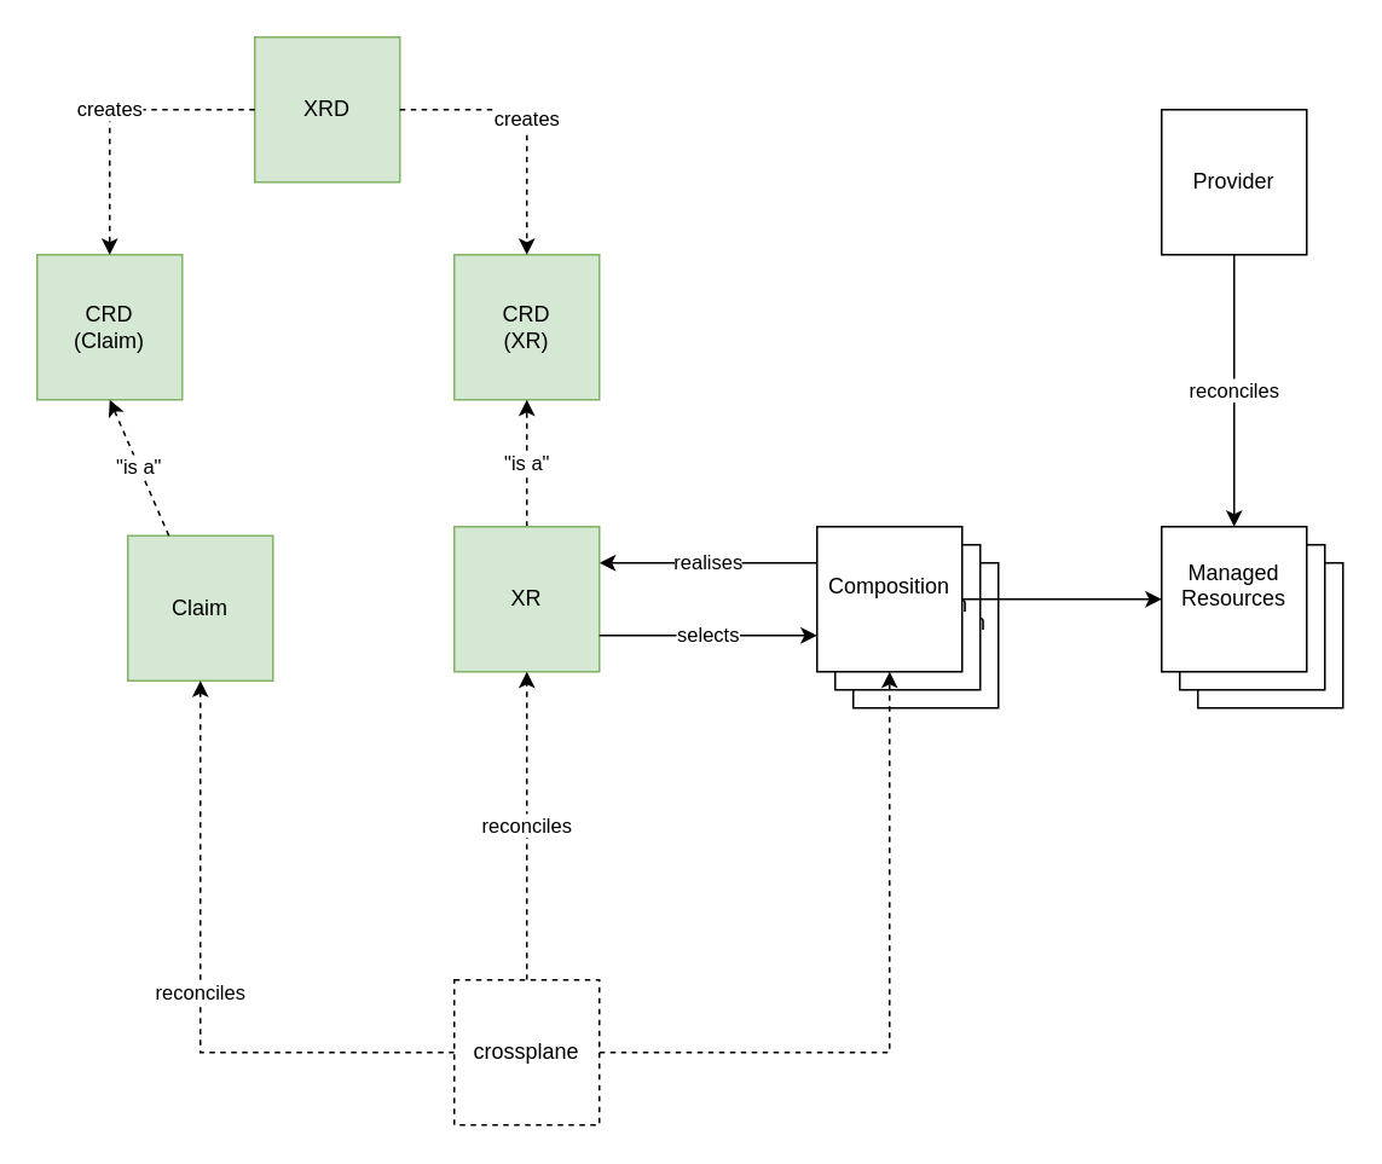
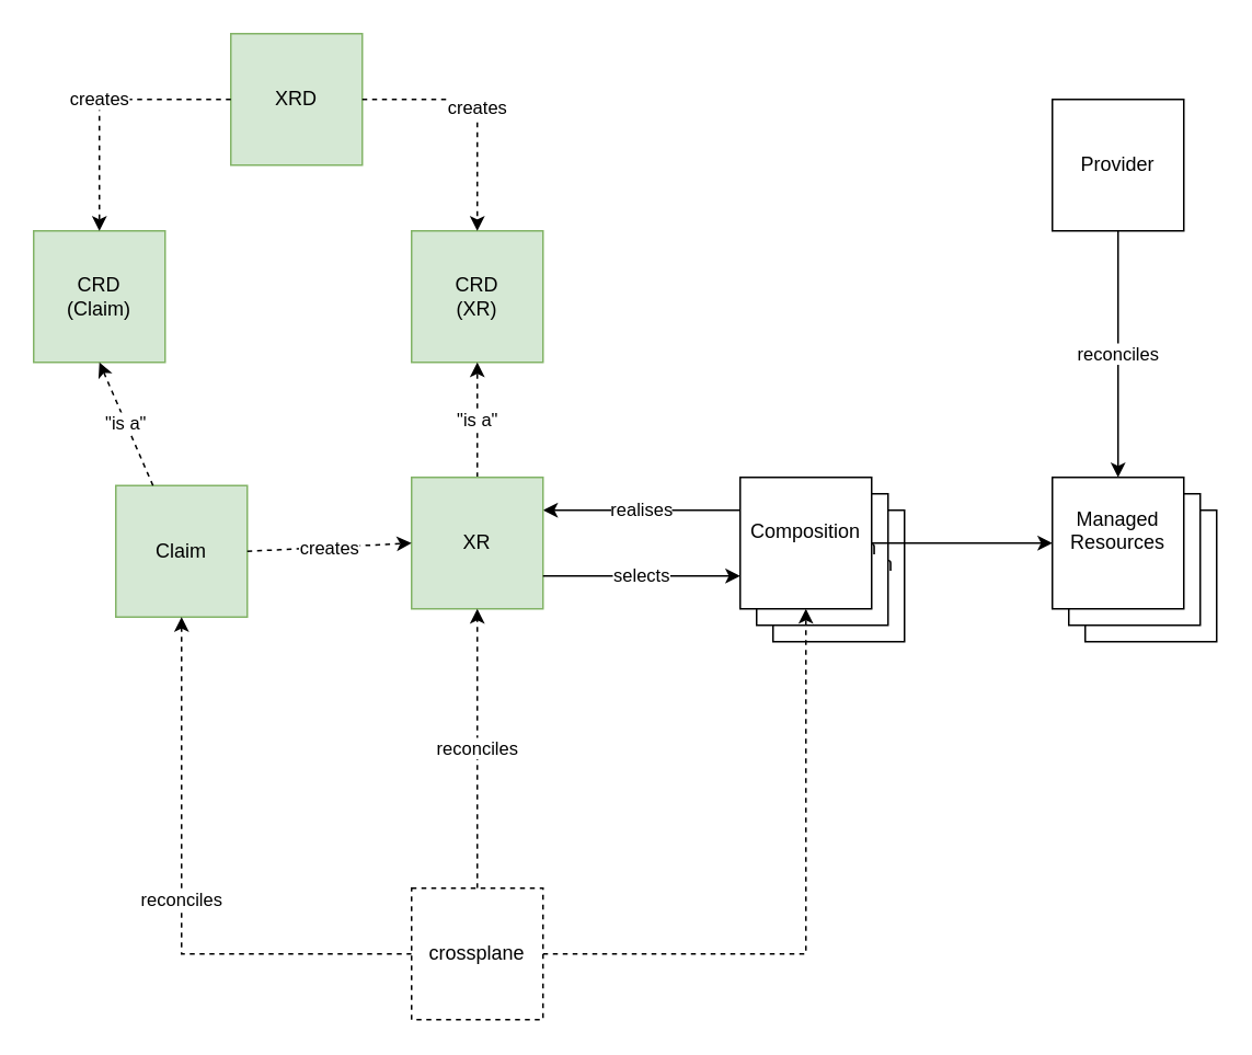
+ <mxCell id="21" value="&lt;div&gt;creates&lt;/div&gt;" style="endArrow=classic;html=1;rounded=0;dashed=1;exitX=1;exitY=0.5;exitDx=0;exitDy=0;entryX=0;entryY=0.5;entryDx=0;entryDy=0;" edge="1" parent="1" source="20" target="14"><mxGeometry width="50" height="50" relative="1" as="geometry"><mxPoint x="340" y="420" as="sourcePoint" /><mxPoint x="390" y="370" as="targetPoint" /></mxGeometry></mxCell>
